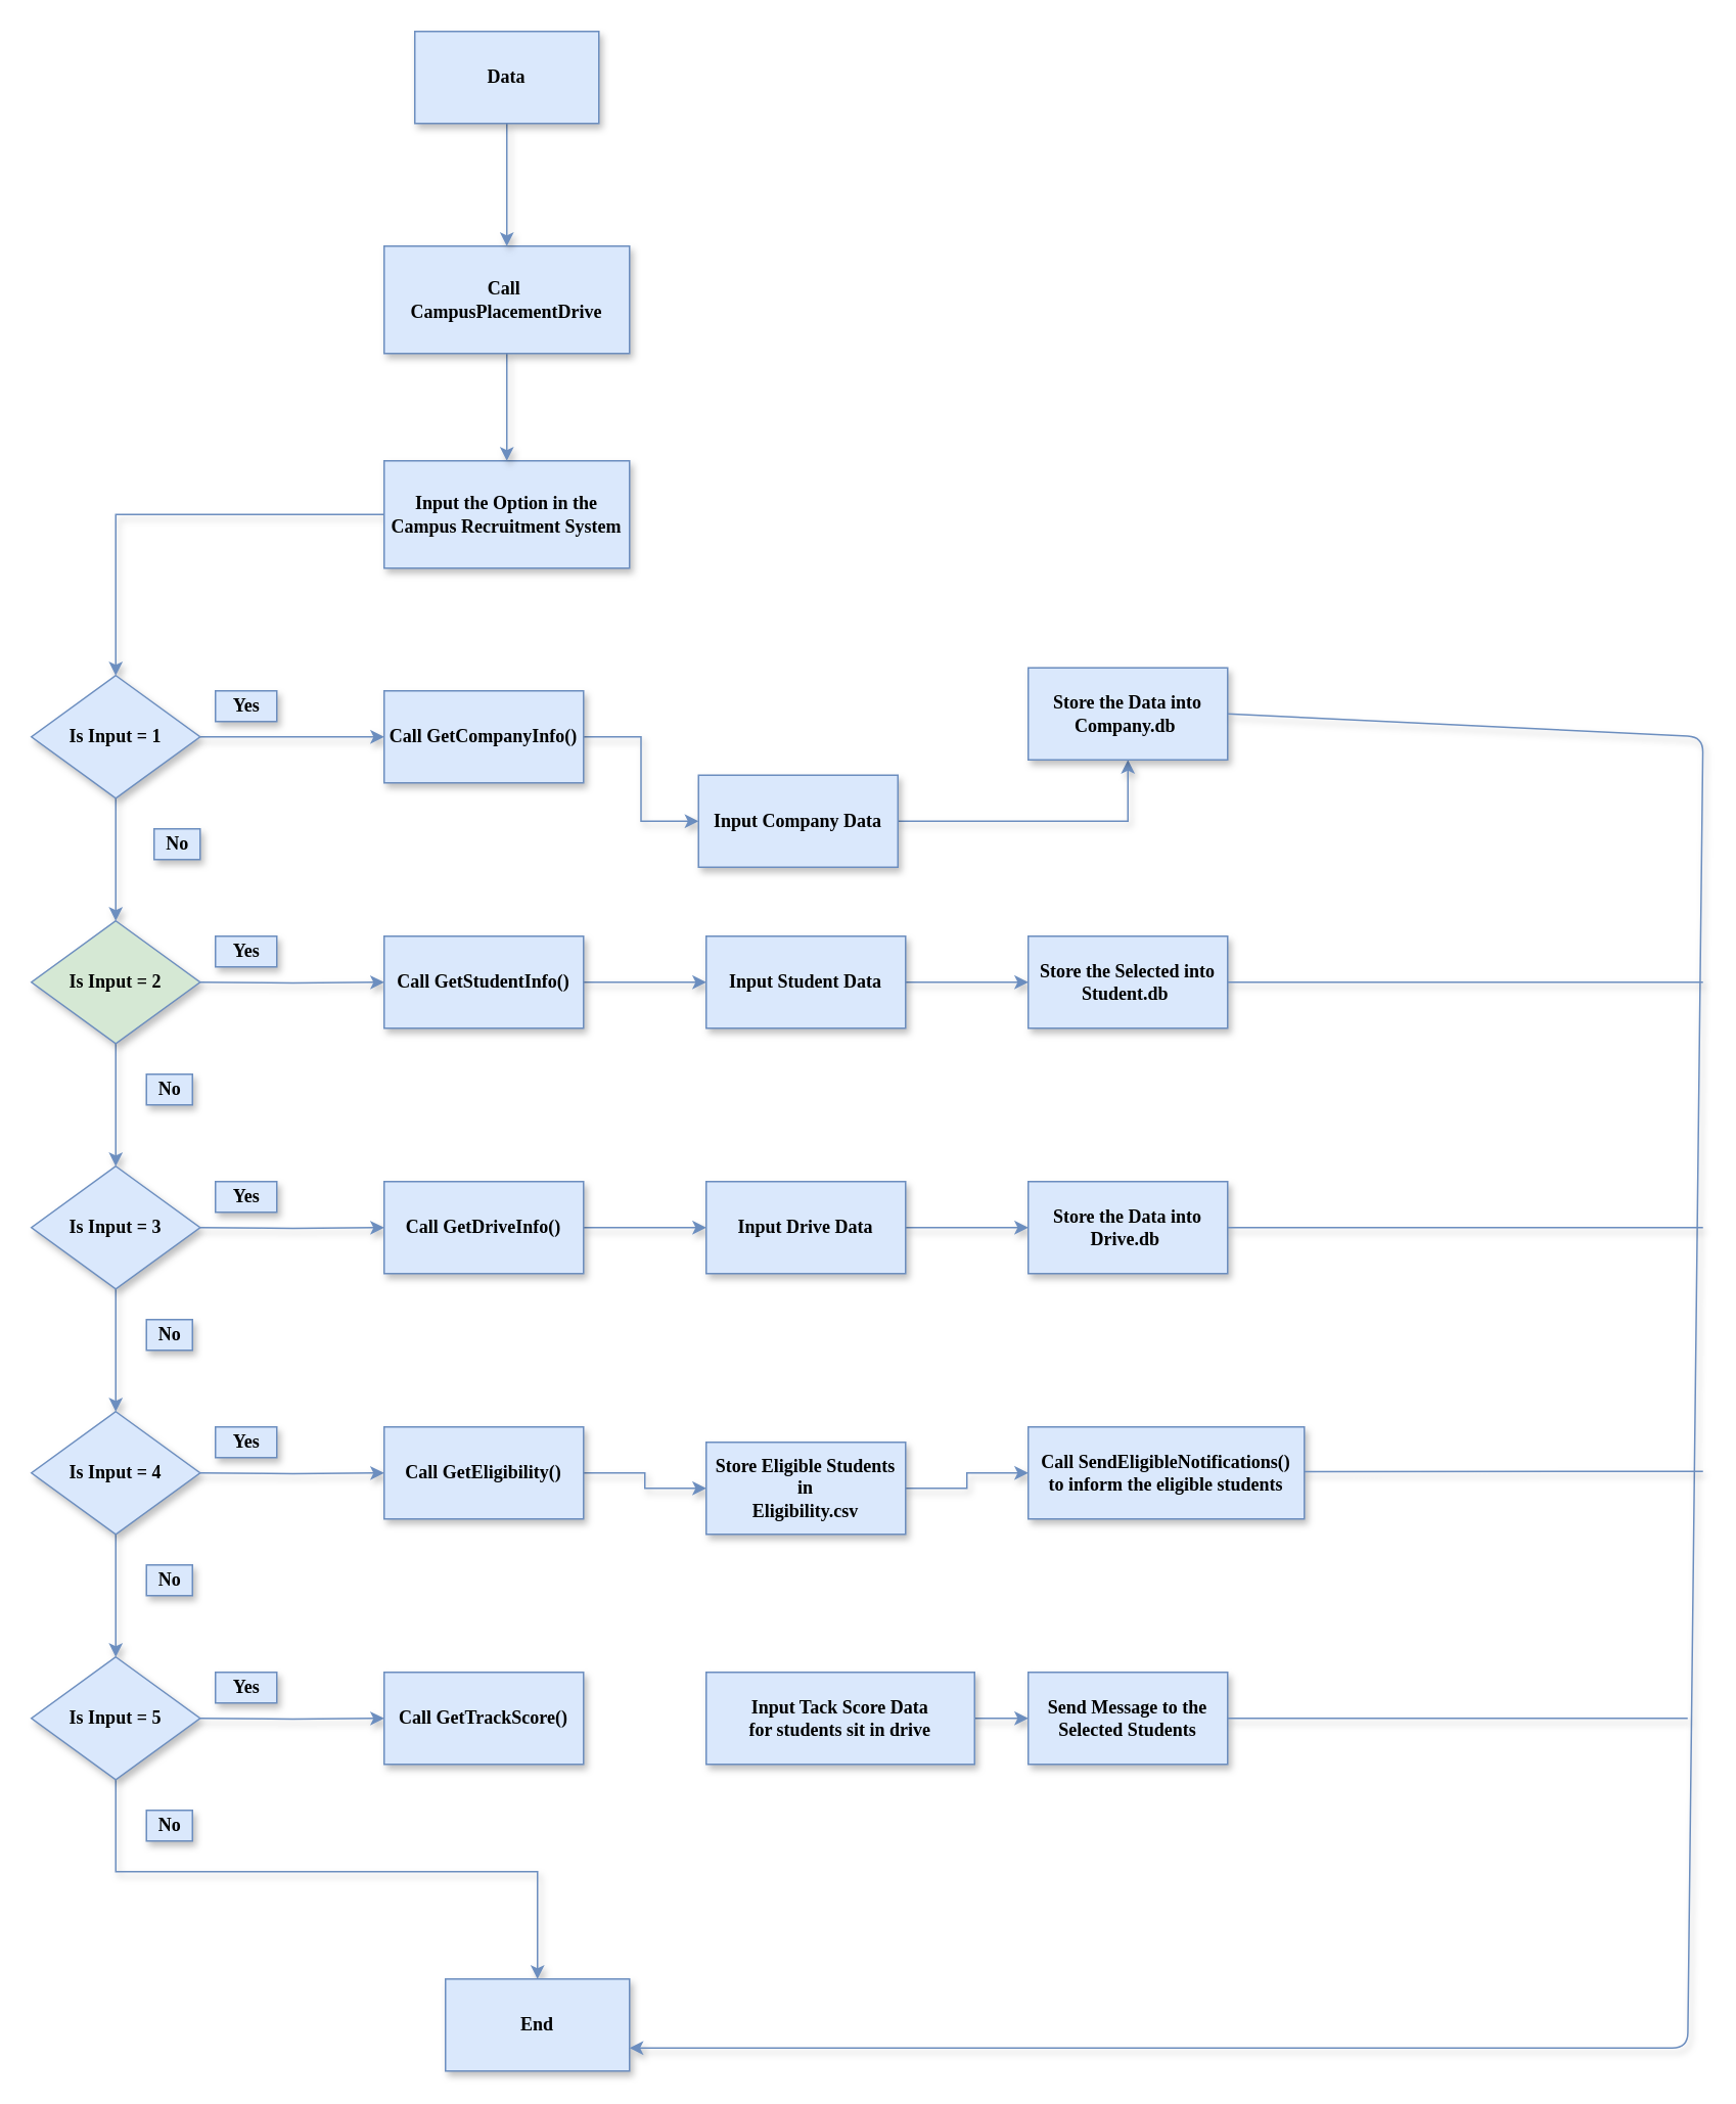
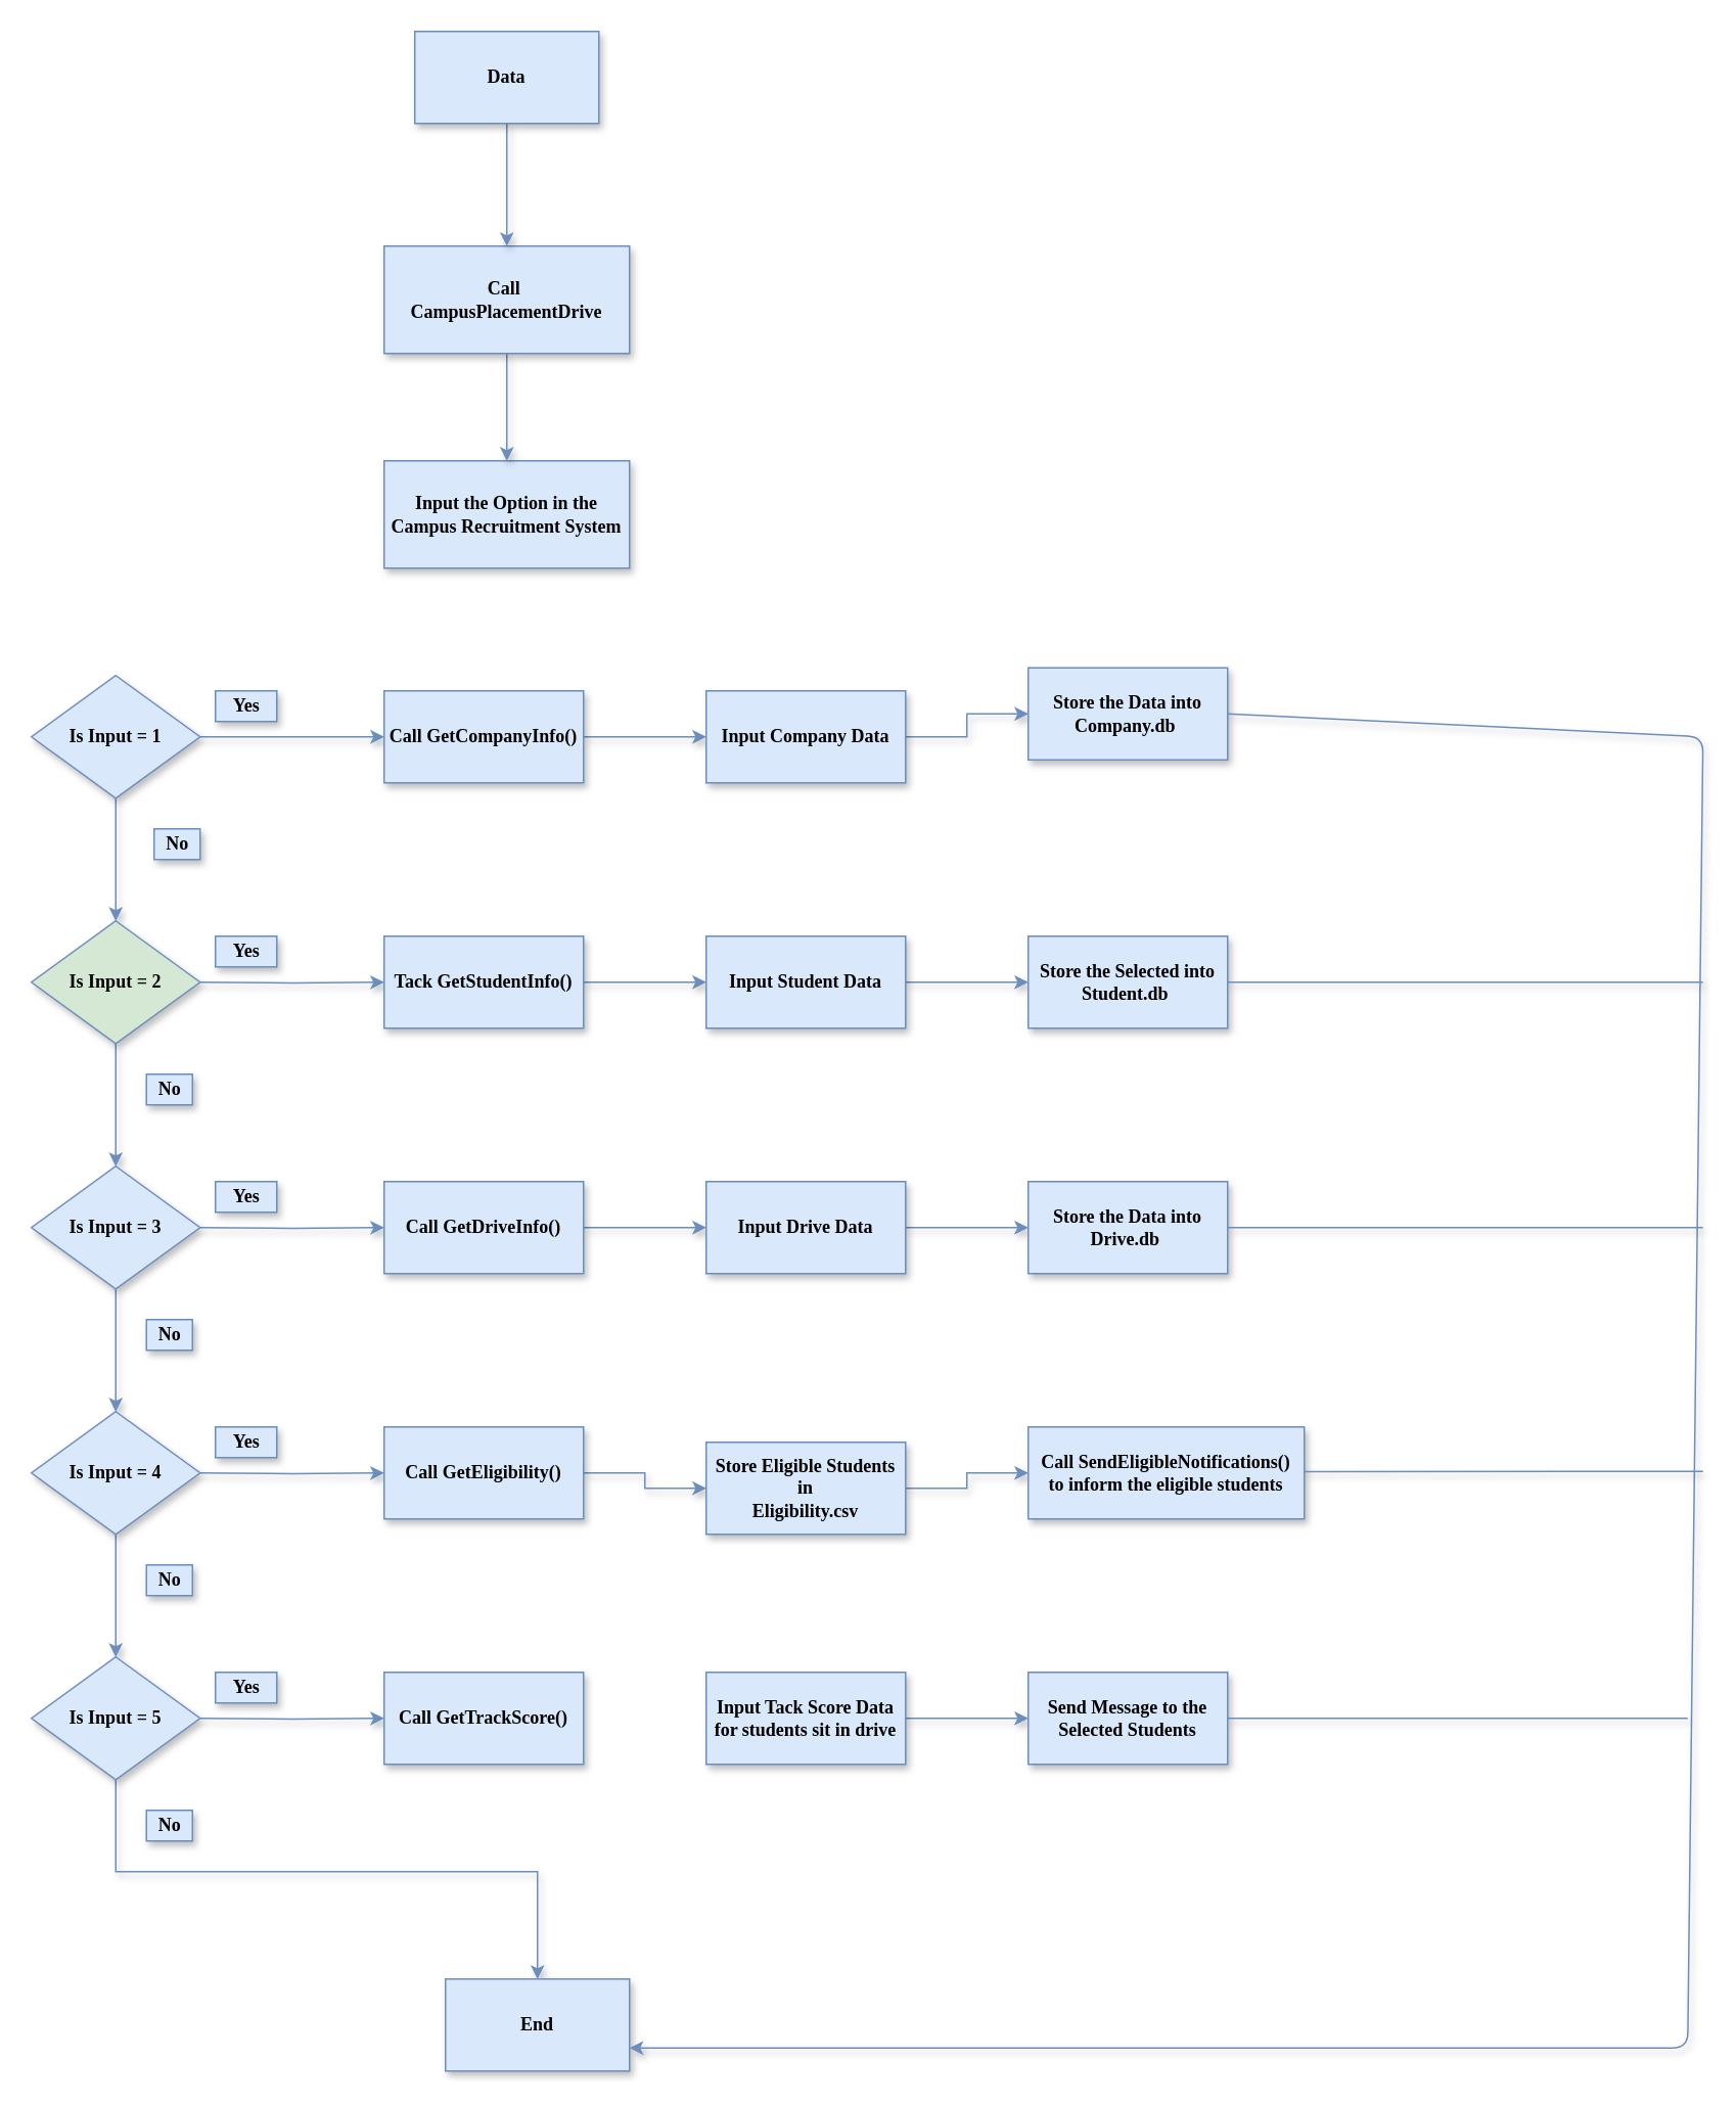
- <mxCell id="2" value="" style="edgeStyle=orthogonalEdgeStyle;rounded=0;orthogonalLoop=1;jettySize=auto;html=1;strokeWidth=1;fontSize=12;fontStyle=1;fontFamily=Comic Sans MS;fillColor=#dae8fc;strokeColor=#6c8ebf;sketch=0;shadow=1;" parent="1" source="3" target="6" edge="1"><mxGeometry relative="1" as="geometry" /></mxCell>
- <mxCell id="21" value="Input Company Data" style="whiteSpace=wrap;html=1;rounded=0;strokeWidth=1;fontSize=12;fontStyle=1;fontFamily=Comic Sans MS;fillColor=#dae8fc;strokeColor=#6c8ebf;sketch=0;shadow=1;" parent="1" vertex="1"><mxGeometry x="455" y="505" width="130" height="60" as="geometry" /></mxCell>
+ <mxCell id="21" value="Input Company Data" style="whiteSpace=wrap;html=1;rounded=0;strokeWidth=1;fontSize=12;fontStyle=1;fontFamily=Comic Sans MS;fillColor=#dae8fc;strokeColor=#6c8ebf;sketch=0;shadow=1;" parent="1" vertex="1"><mxGeometry x="460" y="450" width="130" height="60" as="geometry" /></mxCell>
- <mxCell id="28" value="Call&amp;nbsp;GetStudentInfo()" style="whiteSpace=wrap;html=1;rounded=0;strokeWidth=1;fontSize=12;fontStyle=1;fontFamily=Comic Sans MS;fillColor=#dae8fc;strokeColor=#6c8ebf;sketch=0;shadow=1;" parent="1" vertex="1"><mxGeometry x="250" y="610" width="130" height="60" as="geometry" /></mxCell>
+ <mxCell id="28" value="Tack&amp;nbsp;GetStudentInfo()" style="whiteSpace=wrap;html=1;rounded=0;strokeWidth=1;fontSize=12;fontStyle=1;fontFamily=Comic Sans MS;fillColor=#dae8fc;strokeColor=#6c8ebf;sketch=0;shadow=1;" parent="1" vertex="1"><mxGeometry x="250" y="610" width="130" height="60" as="geometry" /></mxCell>
- <mxCell id="51" value="Input Tack Score Data&lt;br style=&quot;font-size: 12px;&quot;&gt;for students sit in drive" style="whiteSpace=wrap;html=1;rounded=0;strokeWidth=1;fontSize=12;fontStyle=1;fontFamily=Comic Sans MS;fillColor=#dae8fc;strokeColor=#6c8ebf;sketch=0;shadow=1;" parent="1" vertex="1"><mxGeometry x="460" y="1090" width="175" height="60" as="geometry" /></mxCell>
+ <mxCell id="51" value="Input Tack Score Data&lt;br style=&quot;font-size: 12px;&quot;&gt;for students sit in drive" style="whiteSpace=wrap;html=1;rounded=0;strokeWidth=1;fontSize=12;fontStyle=1;fontFamily=Comic Sans MS;fillColor=#dae8fc;strokeColor=#6c8ebf;sketch=0;shadow=1;" parent="1" vertex="1"><mxGeometry x="460" y="1090" width="130" height="60" as="geometry" /></mxCell>
